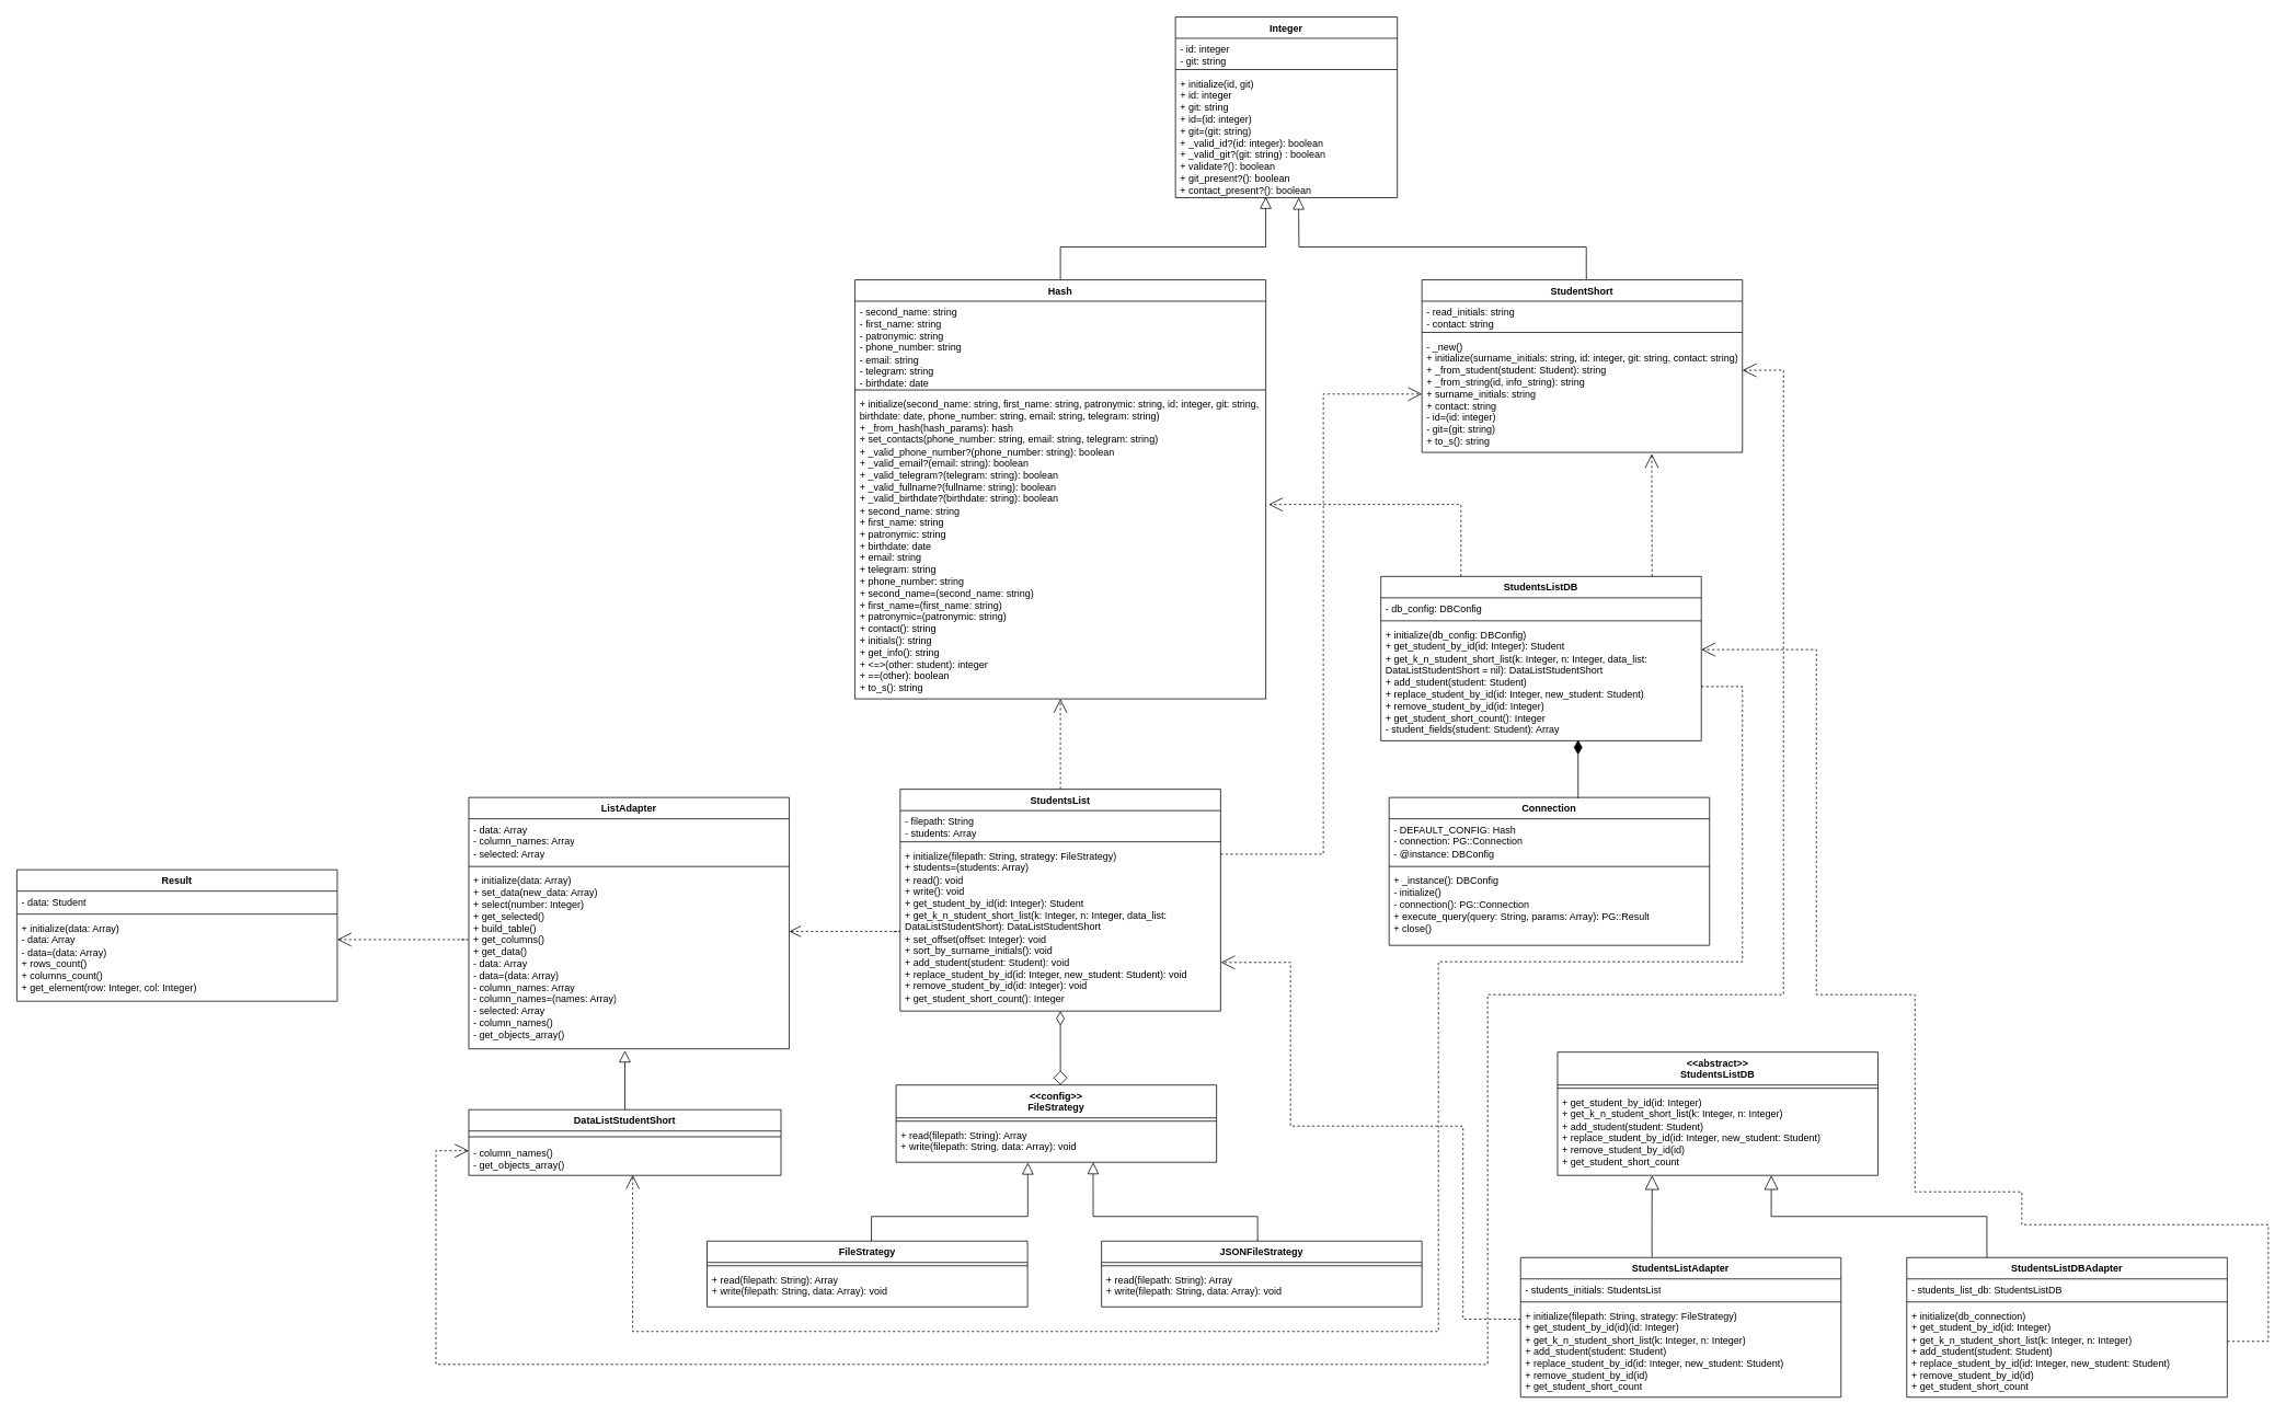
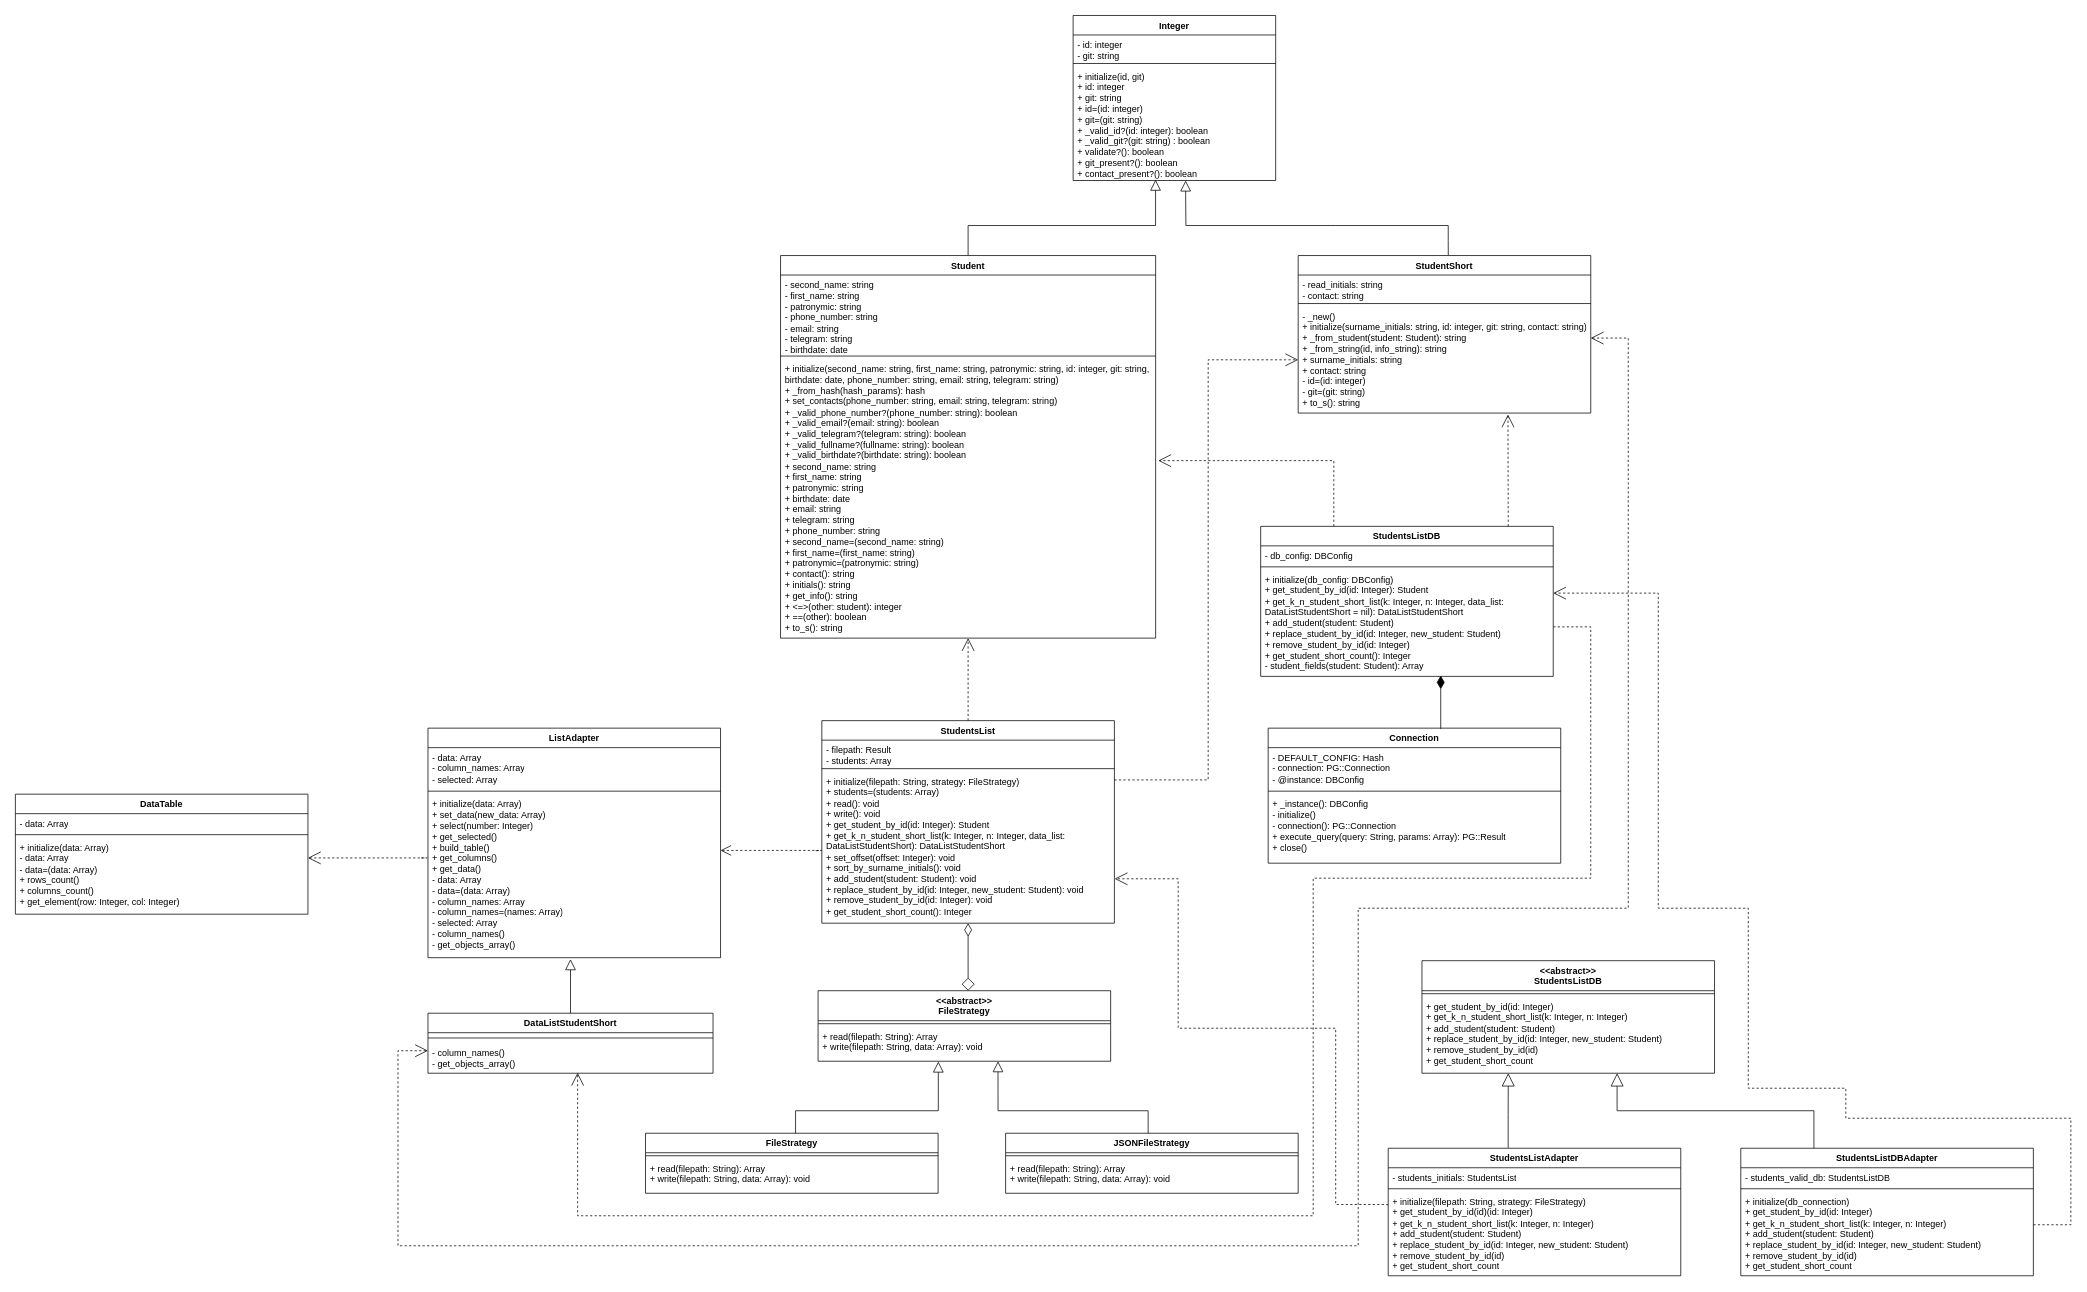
- <mxCell id="7" value="Hash" style="swimlane;fontStyle=1;align=center;verticalAlign=top;childLayout=stackLayout;horizontal=1;startSize=26;horizontalStack=0;resizeParent=1;resizeParentMax=0;resizeLast=0;collapsible=1;marginBottom=0;whiteSpace=wrap;html=1;" parent="1" vertex="1"><mxGeometry x="1040" y="340" width="500" height="510" as="geometry" /></mxCell>
+ <mxCell id="7" value="Student" style="swimlane;fontStyle=1;align=center;verticalAlign=top;childLayout=stackLayout;horizontal=1;startSize=26;horizontalStack=0;resizeParent=1;resizeParentMax=0;resizeLast=0;collapsible=1;marginBottom=0;whiteSpace=wrap;html=1;" parent="1" vertex="1"><mxGeometry x="1040" y="340" width="500" height="510" as="geometry" /></mxCell>
- <mxCell id="17" value="- filepath: String&lt;div&gt;- students: Array&lt;/div&gt;" style="text;strokeColor=none;fillColor=none;align=left;verticalAlign=top;spacingLeft=4;spacingRight=4;overflow=hidden;rotatable=0;points=[[0,0.5],[1,0.5]];portConstraint=eastwest;whiteSpace=wrap;html=1;" parent="16" vertex="1"><mxGeometry y="26" width="390" height="34" as="geometry" /></mxCell>
+ <mxCell id="17" value="- filepath: Result&lt;div&gt;- students: Array&lt;/div&gt;" style="text;strokeColor=none;fillColor=none;align=left;verticalAlign=top;spacingLeft=4;spacingRight=4;overflow=hidden;rotatable=0;points=[[0,0.5],[1,0.5]];portConstraint=eastwest;whiteSpace=wrap;html=1;" parent="16" vertex="1"><mxGeometry y="26" width="390" height="34" as="geometry" /></mxCell>
- <mxCell id="23" value="Result" style="swimlane;fontStyle=1;align=center;verticalAlign=top;childLayout=stackLayout;horizontal=1;startSize=26;horizontalStack=0;resizeParent=1;resizeParentMax=0;resizeLast=0;collapsible=1;marginBottom=0;whiteSpace=wrap;html=1;" parent="1" vertex="1"><mxGeometry x="20" y="1058" width="390" height="160" as="geometry" /></mxCell>
+ <mxCell id="23" value="DataTable" style="swimlane;fontStyle=1;align=center;verticalAlign=top;childLayout=stackLayout;horizontal=1;startSize=26;horizontalStack=0;resizeParent=1;resizeParentMax=0;resizeLast=0;collapsible=1;marginBottom=0;whiteSpace=wrap;html=1;" parent="1" vertex="1"><mxGeometry x="20" y="1058" width="390" height="160" as="geometry" /></mxCell>
- <mxCell id="24" value="- data: Student" style="text;strokeColor=none;fillColor=none;align=left;verticalAlign=top;spacingLeft=4;spacingRight=4;overflow=hidden;rotatable=0;points=[[0,0.5],[1,0.5]];portConstraint=eastwest;whiteSpace=wrap;html=1;" parent="23" vertex="1"><mxGeometry y="26" width="390" height="24" as="geometry" /></mxCell>
+ <mxCell id="24" value="- data: Array" style="text;strokeColor=none;fillColor=none;align=left;verticalAlign=top;spacingLeft=4;spacingRight=4;overflow=hidden;rotatable=0;points=[[0,0.5],[1,0.5]];portConstraint=eastwest;whiteSpace=wrap;html=1;" parent="23" vertex="1"><mxGeometry y="26" width="390" height="24" as="geometry" /></mxCell>
- <mxCell id="44" value="&lt;div&gt;&amp;lt;&amp;lt;config&amp;gt;&amp;gt;&lt;/div&gt;FileStrategy" style="swimlane;fontStyle=1;align=center;verticalAlign=top;childLayout=stackLayout;horizontal=1;startSize=40;horizontalStack=0;resizeParent=1;resizeParentMax=0;resizeLast=0;collapsible=1;marginBottom=0;whiteSpace=wrap;html=1;" parent="1" vertex="1"><mxGeometry x="1090" y="1320" width="390" height="94" as="geometry" /></mxCell>
+ <mxCell id="44" value="&lt;div&gt;&amp;lt;&amp;lt;abstract&amp;gt;&amp;gt;&lt;/div&gt;FileStrategy" style="swimlane;fontStyle=1;align=center;verticalAlign=top;childLayout=stackLayout;horizontal=1;startSize=40;horizontalStack=0;resizeParent=1;resizeParentMax=0;resizeLast=0;collapsible=1;marginBottom=0;whiteSpace=wrap;html=1;" parent="1" vertex="1"><mxGeometry x="1090" y="1320" width="390" height="94" as="geometry" /></mxCell>
- <mxCell id="69" value="- students_list_db: StudentsListDB" style="text;strokeColor=none;fillColor=none;align=left;verticalAlign=top;spacingLeft=4;spacingRight=4;overflow=hidden;rotatable=0;points=[[0,0.5],[1,0.5]];portConstraint=eastwest;whiteSpace=wrap;html=1;" parent="68" vertex="1"><mxGeometry y="26" width="390" height="24" as="geometry" /></mxCell>
+ <mxCell id="69" value="- students_valid_db: StudentsListDB" style="text;strokeColor=none;fillColor=none;align=left;verticalAlign=top;spacingLeft=4;spacingRight=4;overflow=hidden;rotatable=0;points=[[0,0.5],[1,0.5]];portConstraint=eastwest;whiteSpace=wrap;html=1;" parent="68" vertex="1"><mxGeometry y="26" width="390" height="24" as="geometry" /></mxCell>
